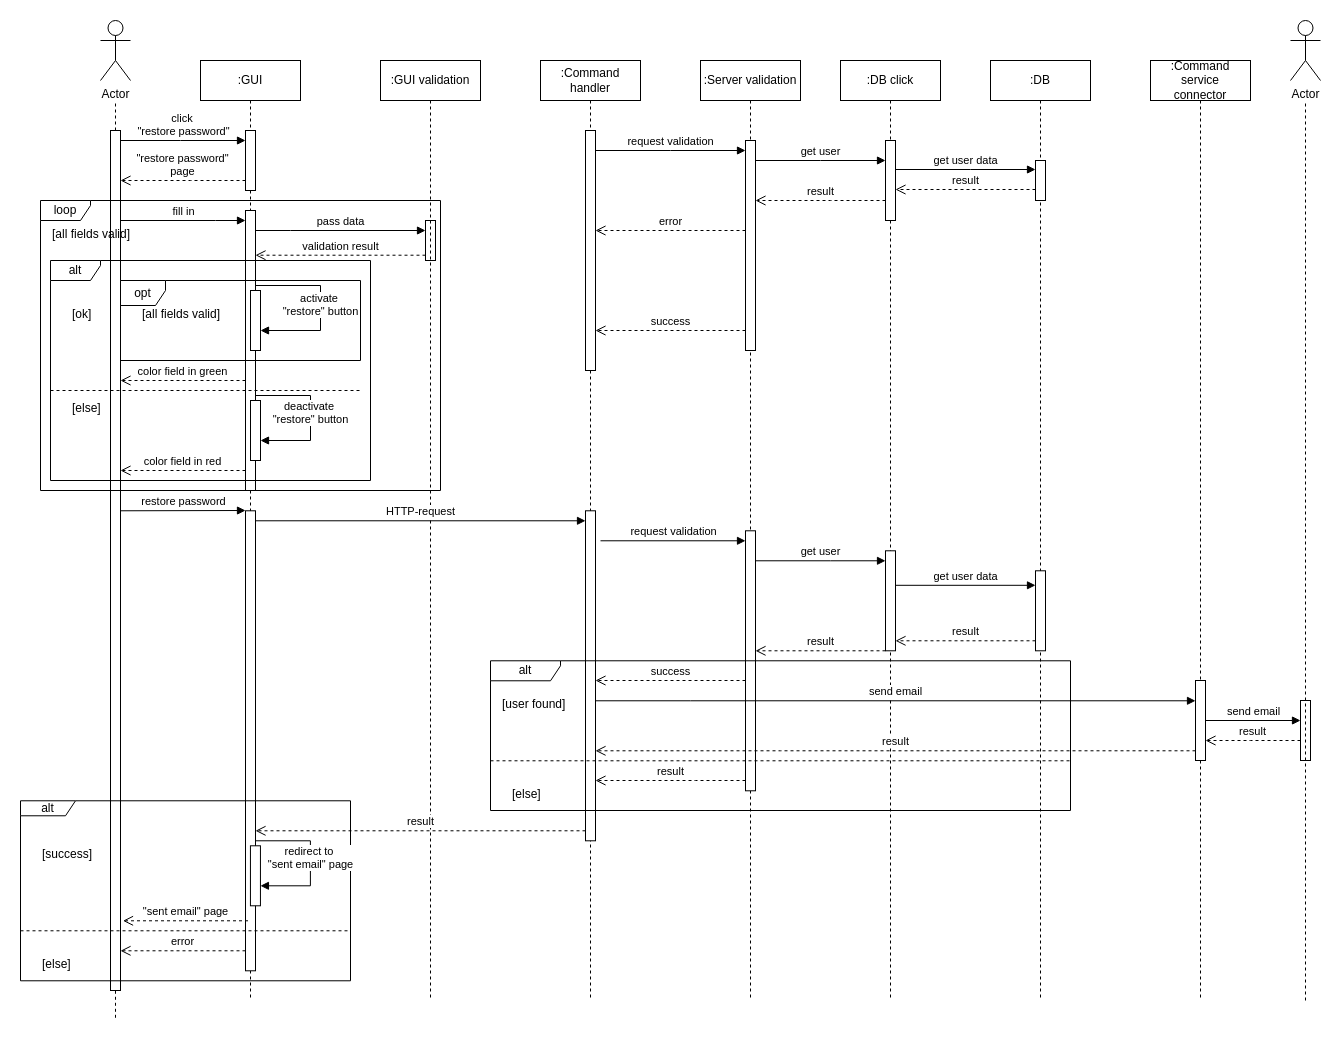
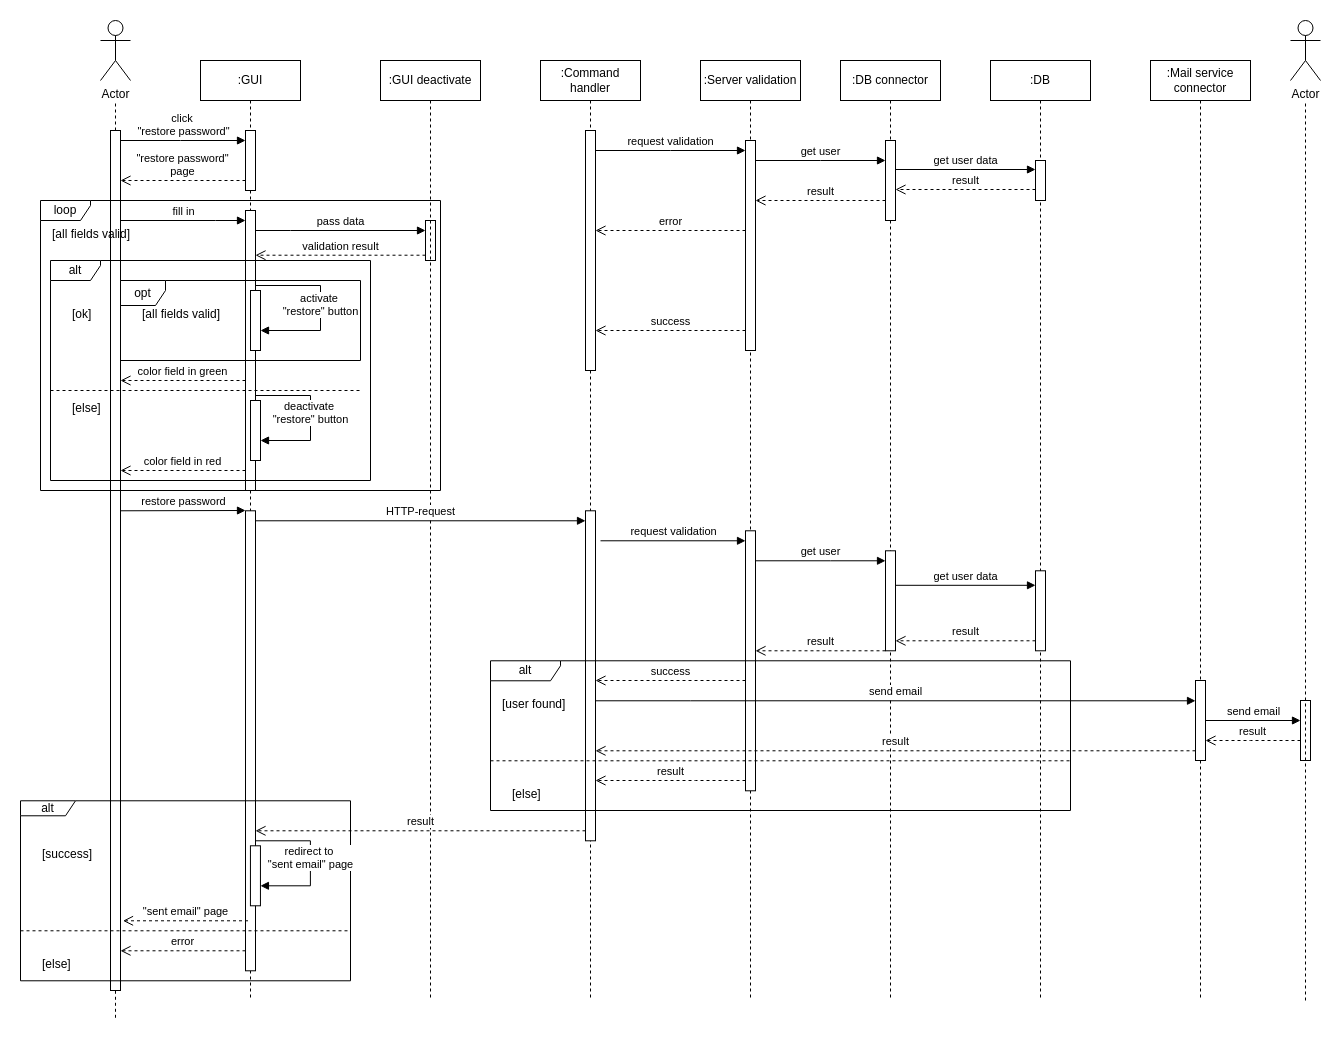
- <mxCell id="24" value=":GUI validation" style="shape=umlLifeline;perimeter=lifelinePerimeter;whiteSpace=wrap;html=1;container=0;dropTarget=0;collapsible=0;recursiveResize=0;outlineConnect=0;portConstraint=eastwest;newEdgeStyle={&quot;edgeStyle&quot;:&quot;elbowEdgeStyle&quot;,&quot;elbow&quot;:&quot;vertical&quot;,&quot;curved&quot;:0,&quot;rounded&quot;:0};" parent="1" vertex="1"><mxGeometry x="380" y="60" width="100" height="940" as="geometry" /></mxCell>
+ <mxCell id="24" value=":GUI deactivate" style="shape=umlLifeline;perimeter=lifelinePerimeter;whiteSpace=wrap;html=1;container=0;dropTarget=0;collapsible=0;recursiveResize=0;outlineConnect=0;portConstraint=eastwest;newEdgeStyle={&quot;edgeStyle&quot;:&quot;elbowEdgeStyle&quot;,&quot;elbow&quot;:&quot;vertical&quot;,&quot;curved&quot;:0,&quot;rounded&quot;:0};" parent="1" vertex="1"><mxGeometry x="380" y="60" width="100" height="940" as="geometry" /></mxCell>
- <mxCell id="31" value=":DB click" style="shape=umlLifeline;perimeter=lifelinePerimeter;whiteSpace=wrap;html=1;container=0;dropTarget=0;collapsible=0;recursiveResize=0;outlineConnect=0;portConstraint=eastwest;newEdgeStyle={&quot;edgeStyle&quot;:&quot;elbowEdgeStyle&quot;,&quot;elbow&quot;:&quot;vertical&quot;,&quot;curved&quot;:0,&quot;rounded&quot;:0};" parent="1" vertex="1"><mxGeometry x="840" y="60" width="100" height="940" as="geometry" /></mxCell>
+ <mxCell id="31" value=":DB connector" style="shape=umlLifeline;perimeter=lifelinePerimeter;whiteSpace=wrap;html=1;container=0;dropTarget=0;collapsible=0;recursiveResize=0;outlineConnect=0;portConstraint=eastwest;newEdgeStyle={&quot;edgeStyle&quot;:&quot;elbowEdgeStyle&quot;,&quot;elbow&quot;:&quot;vertical&quot;,&quot;curved&quot;:0,&quot;rounded&quot;:0};" parent="1" vertex="1"><mxGeometry x="840" y="60" width="100" height="940" as="geometry" /></mxCell>
- <mxCell id="72" value=":Command service&lt;div&gt;connector&lt;/div&gt;" style="shape=umlLifeline;perimeter=lifelinePerimeter;whiteSpace=wrap;html=1;container=0;dropTarget=0;collapsible=0;recursiveResize=0;outlineConnect=0;portConstraint=eastwest;newEdgeStyle={&quot;edgeStyle&quot;:&quot;elbowEdgeStyle&quot;,&quot;elbow&quot;:&quot;vertical&quot;,&quot;curved&quot;:0,&quot;rounded&quot;:0};" vertex="1" parent="1"><mxGeometry x="1150" y="60" width="100" height="940" as="geometry" /></mxCell>
+ <mxCell id="72" value=":Mail service&lt;div&gt;connector&lt;/div&gt;" style="shape=umlLifeline;perimeter=lifelinePerimeter;whiteSpace=wrap;html=1;container=0;dropTarget=0;collapsible=0;recursiveResize=0;outlineConnect=0;portConstraint=eastwest;newEdgeStyle={&quot;edgeStyle&quot;:&quot;elbowEdgeStyle&quot;,&quot;elbow&quot;:&quot;vertical&quot;,&quot;curved&quot;:0,&quot;rounded&quot;:0};" vertex="1" parent="1"><mxGeometry x="1150" y="60" width="100" height="940" as="geometry" /></mxCell>
